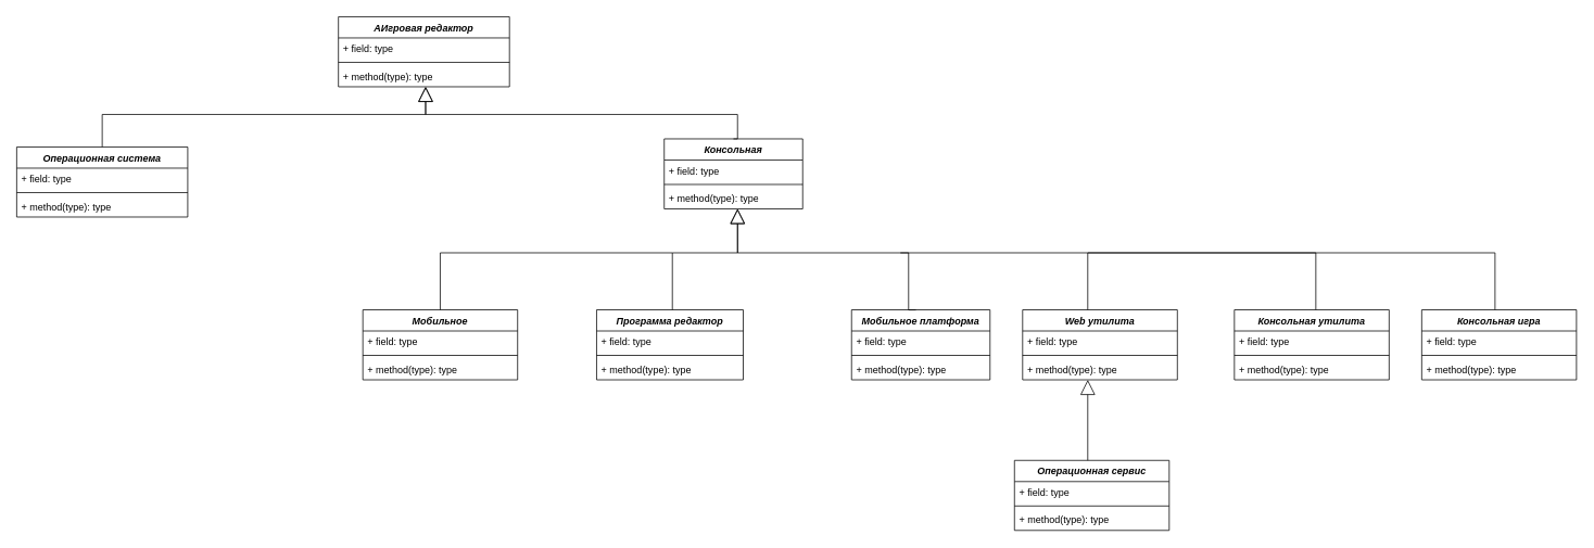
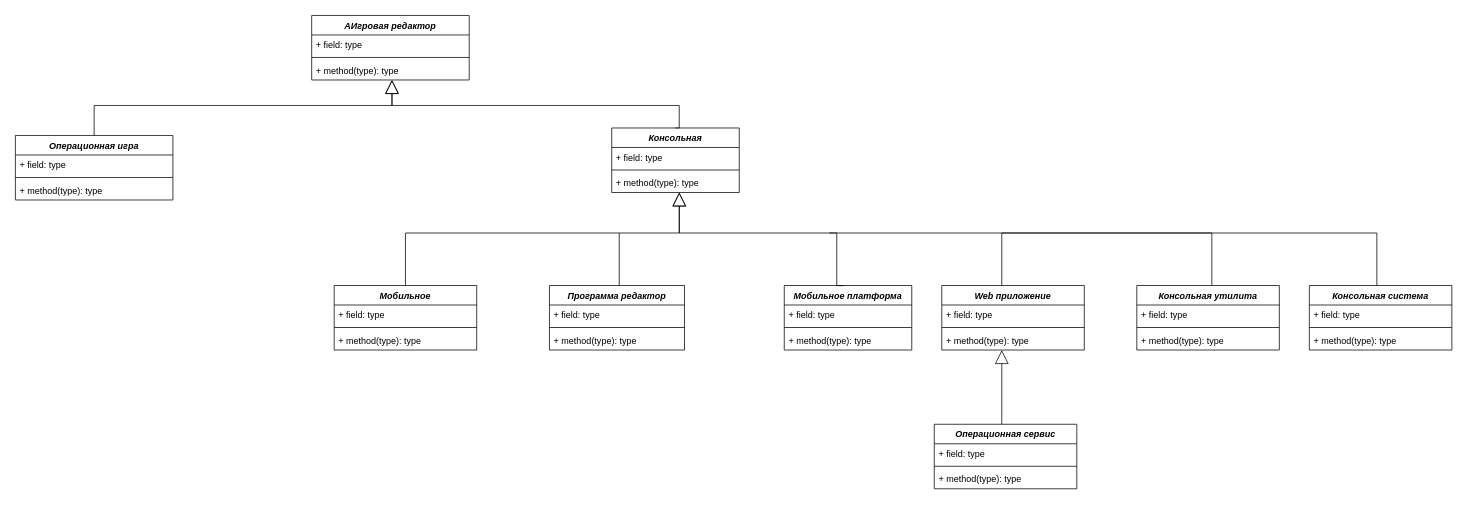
- <mxCell id="6" value="&lt;i&gt;Операционная система&lt;/i&gt;" style="swimlane;fontStyle=1;align=center;verticalAlign=top;childLayout=stackLayout;horizontal=1;startSize=26;horizontalStack=0;resizeParent=1;resizeParentMax=0;resizeLast=0;collapsible=1;marginBottom=0;whiteSpace=wrap;html=1;" vertex="1" parent="1"><mxGeometry x="20" y="180" width="210" height="86" as="geometry" /></mxCell>
+ <mxCell id="6" value="&lt;i&gt;Операционная игра&lt;/i&gt;" style="swimlane;fontStyle=1;align=center;verticalAlign=top;childLayout=stackLayout;horizontal=1;startSize=26;horizontalStack=0;resizeParent=1;resizeParentMax=0;resizeLast=0;collapsible=1;marginBottom=0;whiteSpace=wrap;html=1;" vertex="1" parent="1"><mxGeometry x="20" y="180" width="210" height="86" as="geometry" /></mxCell>
- <mxCell id="14" value="&lt;i&gt;Web утилита&lt;/i&gt;" style="swimlane;fontStyle=1;align=center;verticalAlign=top;childLayout=stackLayout;horizontal=1;startSize=26;horizontalStack=0;resizeParent=1;resizeParentMax=0;resizeLast=0;collapsible=1;marginBottom=0;whiteSpace=wrap;html=1;" vertex="1" parent="1"><mxGeometry x="1255" y="380" width="190" height="86" as="geometry" /></mxCell>
+ <mxCell id="14" value="&lt;i&gt;Web приложение&lt;/i&gt;" style="swimlane;fontStyle=1;align=center;verticalAlign=top;childLayout=stackLayout;horizontal=1;startSize=26;horizontalStack=0;resizeParent=1;resizeParentMax=0;resizeLast=0;collapsible=1;marginBottom=0;whiteSpace=wrap;html=1;" vertex="1" parent="1"><mxGeometry x="1255" y="380" width="190" height="86" as="geometry" /></mxCell>
- <mxCell id="45" value="&lt;i&gt;Консольная игра&lt;/i&gt;" style="swimlane;fontStyle=1;align=center;verticalAlign=top;childLayout=stackLayout;horizontal=1;startSize=26;horizontalStack=0;resizeParent=1;resizeParentMax=0;resizeLast=0;collapsible=1;marginBottom=0;whiteSpace=wrap;html=1;" vertex="1" parent="1"><mxGeometry x="1745" y="380" width="190" height="86" as="geometry" /></mxCell>
+ <mxCell id="45" value="&lt;i&gt;Консольная система&lt;/i&gt;" style="swimlane;fontStyle=1;align=center;verticalAlign=top;childLayout=stackLayout;horizontal=1;startSize=26;horizontalStack=0;resizeParent=1;resizeParentMax=0;resizeLast=0;collapsible=1;marginBottom=0;whiteSpace=wrap;html=1;" vertex="1" parent="1"><mxGeometry x="1745" y="380" width="190" height="86" as="geometry" /></mxCell>
